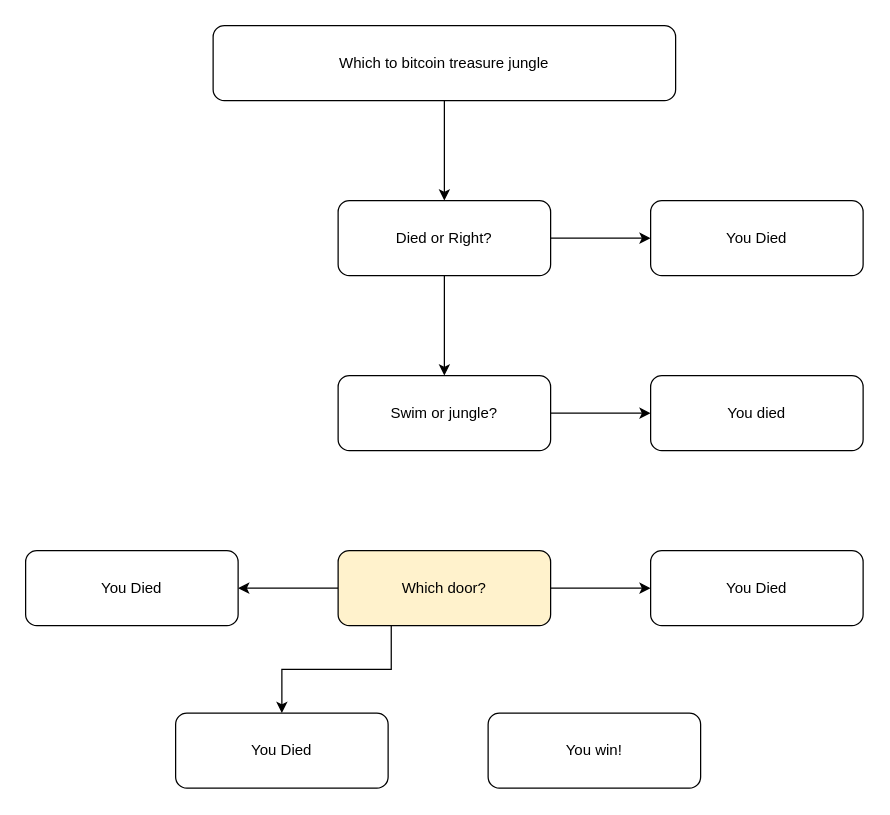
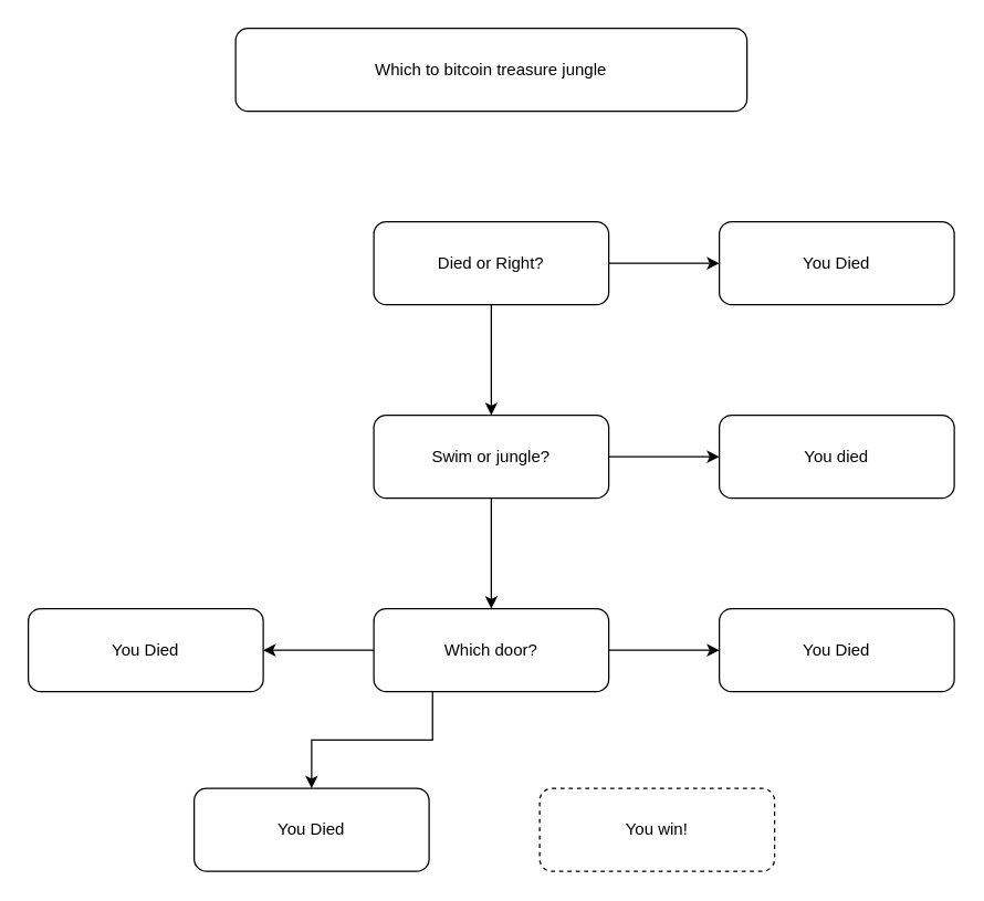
- <mxCell id="2" value="" style="edgeStyle=orthogonalEdgeStyle;rounded=0;orthogonalLoop=1;jettySize=auto;html=1;" edge="1" parent="1" source="3" target="6"><mxGeometry relative="1" as="geometry" /></mxCell>
+ <mxCell id="9" value="" style="edgeStyle=orthogonalEdgeStyle;rounded=0;orthogonalLoop=1;jettySize=auto;html=1;" edge="1" parent="1" source="10" target="15"><mxGeometry relative="1" as="geometry" /></mxCell>
- <mxCell id="15" value="Which door?" style="rounded=1;whiteSpace=wrap;html=1;fillColor=#fff2cc;" vertex="1" parent="1"><mxGeometry x="270" y="440" width="170" height="60" as="geometry" /></mxCell>
+ <mxCell id="15" value="Which door?" style="rounded=1;whiteSpace=wrap;html=1;" vertex="1" parent="1"><mxGeometry x="270" y="440" width="170" height="60" as="geometry" /></mxCell>
- <mxCell id="19" value="You win!" style="rounded=1;whiteSpace=wrap;html=1;" vertex="1" parent="1"><mxGeometry x="390" y="570" width="170" height="60" as="geometry" /></mxCell>
+ <mxCell id="19" value="You win!" style="rounded=1;whiteSpace=wrap;html=1;dashed=1;" vertex="1" parent="1"><mxGeometry x="390" y="570" width="170" height="60" as="geometry" /></mxCell>
